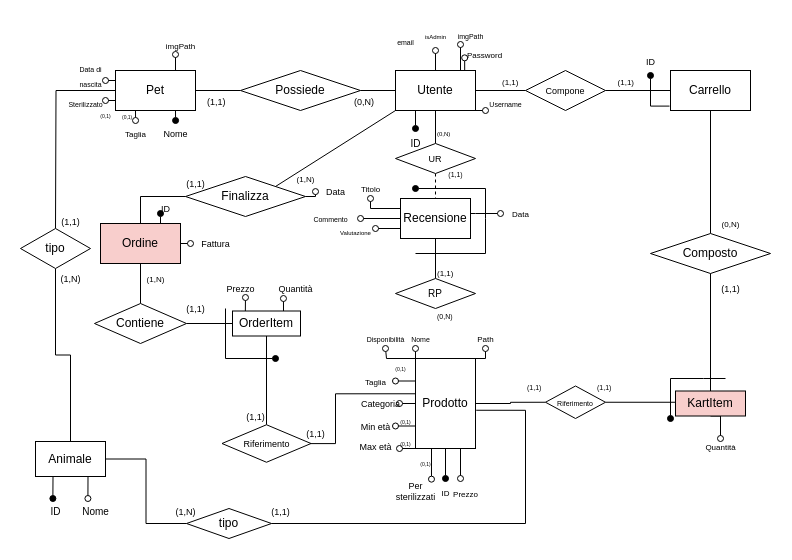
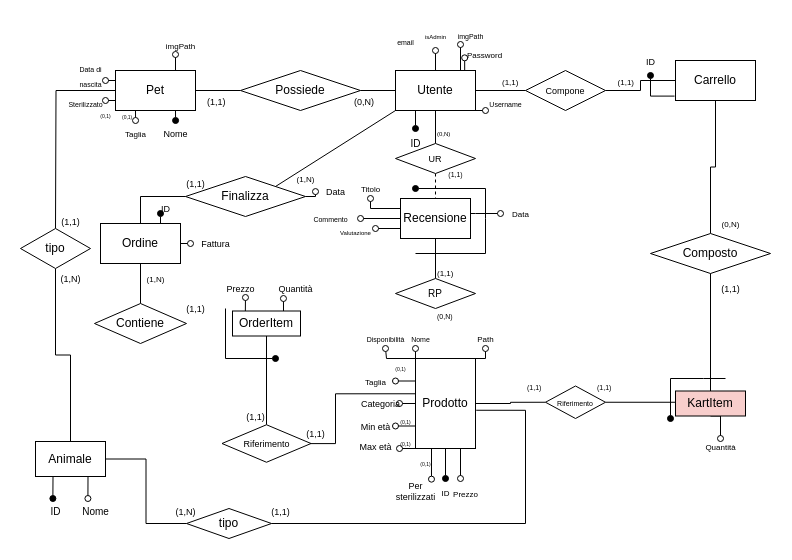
- <mxCell id="13" value="Carrello" style="whiteSpace=wrap;html=1;align=center;" parent="1" vertex="1"><mxGeometry x="670" y="70" width="80" height="40" as="geometry" /></mxCell>
+ <mxCell id="13" value="Carrello" style="whiteSpace=wrap;html=1;align=center;" parent="1" vertex="1"><mxGeometry x="675" y="60" width="80" height="40" as="geometry" /></mxCell>
- <mxCell id="45" value="Ordine" style="whiteSpace=wrap;html=1;align=center;fillColor=#f8cecc;" parent="1" vertex="1"><mxGeometry x="100" y="223" width="80" height="40" as="geometry" /></mxCell>
+ <mxCell id="45" value="Ordine" style="whiteSpace=wrap;html=1;align=center;" parent="1" vertex="1"><mxGeometry x="100" y="223" width="80" height="40" as="geometry" /></mxCell>
- <mxCell id="52" value="" style="edgeStyle=orthogonalEdgeStyle;rounded=0;orthogonalLoop=1;jettySize=auto;html=1;endArrow=none;endFill=0;" parent="1" source="53" target="117" edge="1"><mxGeometry relative="1" as="geometry" /></mxCell>
